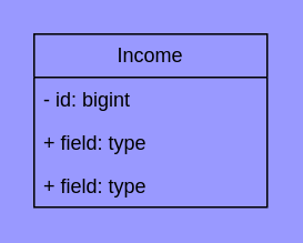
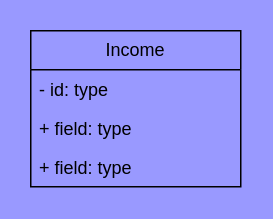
- <mxCell id="3" value="- id: bigint" style="text;strokeColor=none;fillColor=none;align=left;verticalAlign=top;spacingLeft=4;spacingRight=4;overflow=hidden;rotatable=0;points=[[0,0.5],[1,0.5]];portConstraint=eastwest;whiteSpace=wrap;html=1;labelBackgroundColor=none;" vertex="1" parent="2"><mxGeometry y="26" width="140" height="26" as="geometry" /></mxCell>
+ <mxCell id="3" value="- id: type" style="text;strokeColor=none;fillColor=none;align=left;verticalAlign=top;spacingLeft=4;spacingRight=4;overflow=hidden;rotatable=0;points=[[0,0.5],[1,0.5]];portConstraint=eastwest;whiteSpace=wrap;html=1;labelBackgroundColor=none;" vertex="1" parent="2"><mxGeometry y="26" width="140" height="26" as="geometry" /></mxCell>
